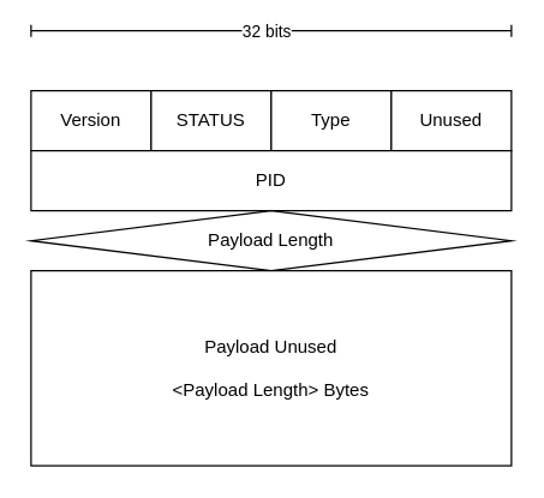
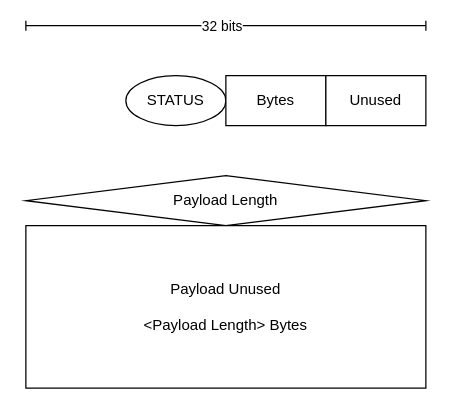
- <mxCell id="2" value="&lt;div&gt;Version&lt;/div&gt;" style="rounded=0;whiteSpace=wrap;html=1;" parent="1" vertex="1"><mxGeometry x="20" y="60" width="80" height="40" as="geometry" /></mxCell>
- <mxCell id="5" value="STATUS" style="rounded=0;whiteSpace=wrap;html=1;" parent="1" vertex="1"><mxGeometry x="100" y="60" width="80" height="40" as="geometry" /></mxCell>
+ <mxCell id="5" value="STATUS" style="ellipse;whiteSpace=wrap;html=1;" parent="1" vertex="1"><mxGeometry x="100" y="60" width="80" height="40" as="geometry" /></mxCell>
- <mxCell id="6" value="Type" style="rounded=0;whiteSpace=wrap;html=1;" parent="1" vertex="1"><mxGeometry x="180" y="60" width="80" height="40" as="geometry" /></mxCell>
+ <mxCell id="6" value="Bytes" style="rounded=0;whiteSpace=wrap;html=1;" parent="1" vertex="1"><mxGeometry x="180" y="60" width="80" height="40" as="geometry" /></mxCell>
- <mxCell id="8" value="PID" style="rounded=0;whiteSpace=wrap;html=1;" parent="1" vertex="1"><mxGeometry x="20" y="100" width="320" height="40" as="geometry" /></mxCell>
